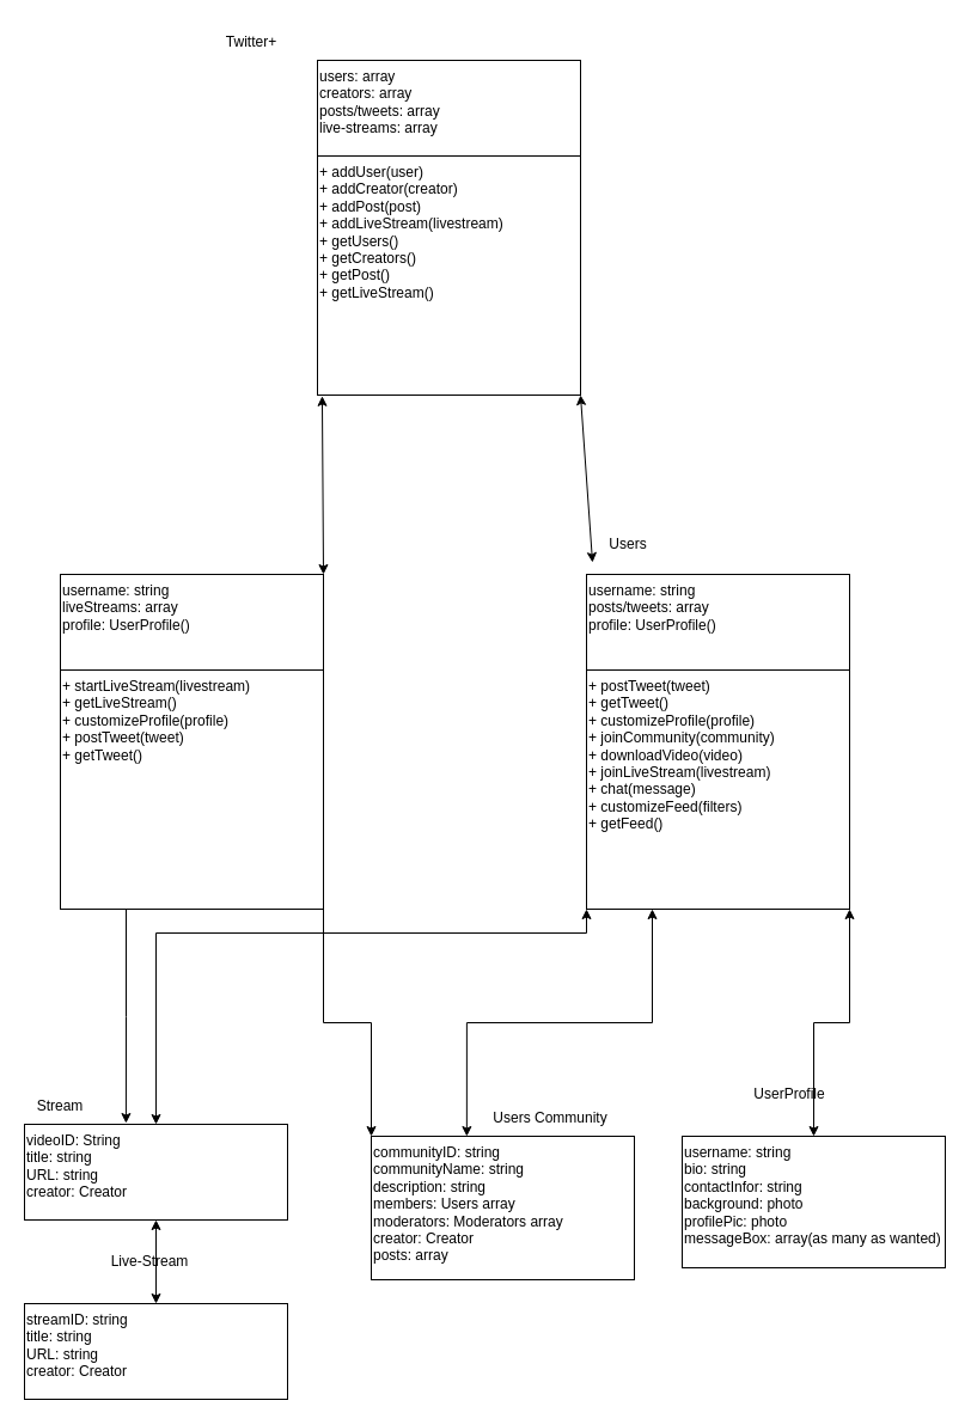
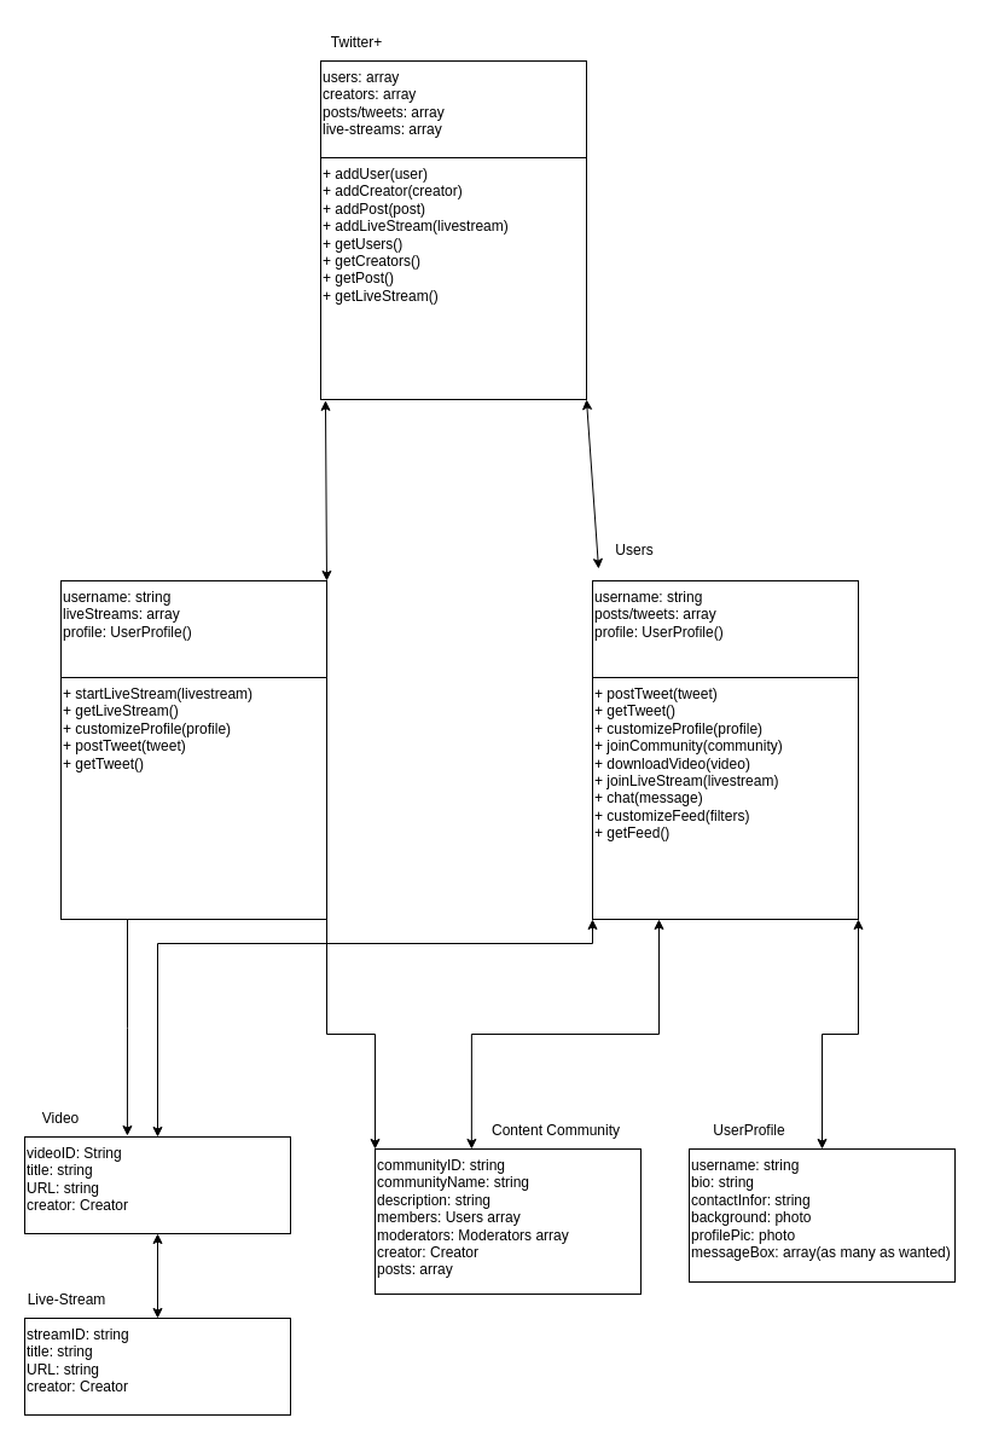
- <mxCell id="5" value="Twitter+" style="text;html=1;strokeColor=none;fillColor=none;align=center;verticalAlign=middle;whiteSpace=wrap;rounded=0;" vertex="1" parent="1"><mxGeometry x="180" y="20" width="60" height="30" as="geometry" /></mxCell>
+ <mxCell id="5" value="Twitter+" style="text;html=1;strokeColor=none;fillColor=none;align=center;verticalAlign=middle;whiteSpace=wrap;rounded=0;" vertex="1" parent="1"><mxGeometry x="265" y="20" width="60" height="30" as="geometry" /></mxCell>
- <mxCell id="18" value="UserProfile" style="text;html=1;strokeColor=none;fillColor=none;align=center;verticalAlign=middle;whiteSpace=wrap;rounded=0;" vertex="1" parent="1"><mxGeometry x="610" y="900" width="100" height="30" as="geometry" /></mxCell>
+ <mxCell id="18" value="UserProfile" style="text;html=1;strokeColor=none;fillColor=none;align=center;verticalAlign=middle;whiteSpace=wrap;rounded=0;" vertex="1" parent="1"><mxGeometry x="570" y="920" width="100" height="30" as="geometry" /></mxCell>
- <mxCell id="15" value="Stream" style="text;html=1;strokeColor=none;fillColor=none;align=center;verticalAlign=middle;whiteSpace=wrap;rounded=0;" vertex="1" parent="1"><mxGeometry x="20" y="910" width="60" height="30" as="geometry" /></mxCell>
+ <mxCell id="15" value="Video" style="text;html=1;strokeColor=none;fillColor=none;align=center;verticalAlign=middle;whiteSpace=wrap;rounded=0;" vertex="1" parent="1"><mxGeometry x="20" y="910" width="60" height="30" as="geometry" /></mxCell>
- <mxCell id="20" value="Users Community" style="text;html=1;strokeColor=none;fillColor=none;align=center;verticalAlign=middle;whiteSpace=wrap;rounded=0;" vertex="1" parent="1"><mxGeometry x="390" y="920" width="140" height="30" as="geometry" /></mxCell>
+ <mxCell id="20" value="Content Community" style="text;html=1;strokeColor=none;fillColor=none;align=center;verticalAlign=middle;whiteSpace=wrap;rounded=0;" vertex="1" parent="1"><mxGeometry x="390" y="920" width="140" height="30" as="geometry" /></mxCell>
- <mxCell id="12" value="Live-Stream" style="text;html=1;strokeColor=none;fillColor=none;align=center;verticalAlign=middle;whiteSpace=wrap;rounded=0;" vertex="1" parent="1"><mxGeometry x="90" y="1040" width="70" height="30" as="geometry" /></mxCell>
+ <mxCell id="12" value="Live-Stream" style="text;html=1;strokeColor=none;fillColor=none;align=center;verticalAlign=middle;whiteSpace=wrap;rounded=0;" vertex="1" parent="1"><mxGeometry x="20" y="1060" width="70" height="30" as="geometry" /></mxCell>
